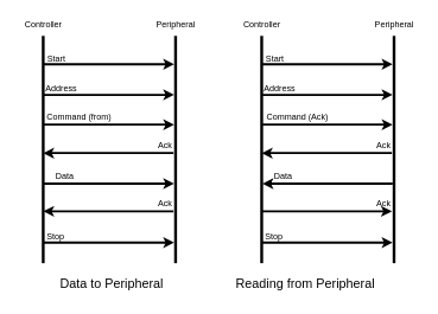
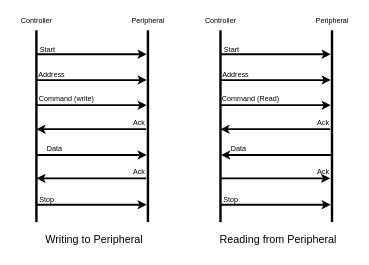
- <mxCell id="11" value="Command (from)" style="text;html=1;align=center;verticalAlign=middle;resizable=0;points=[];autosize=1;strokeColor=none;fillColor=none;" vertex="1" parent="1"><mxGeometry x="50" y="150" width="120" height="30" as="geometry" /></mxCell>
+ <mxCell id="11" value="Command (write)" style="text;html=1;align=center;verticalAlign=middle;resizable=0;points=[];autosize=1;strokeColor=none;fillColor=none;" vertex="1" parent="1"><mxGeometry x="50" y="150" width="120" height="30" as="geometry" /></mxCell>
- <mxCell id="29" value="Command (Ack)" style="text;html=1;align=center;verticalAlign=middle;resizable=0;points=[];autosize=1;strokeColor=none;fillColor=none;" vertex="1" parent="1"><mxGeometry x="357" y="150" width="120" height="30" as="geometry" /></mxCell>
+ <mxCell id="29" value="Command (Read)" style="text;html=1;align=center;verticalAlign=middle;resizable=0;points=[];autosize=1;strokeColor=none;fillColor=none;" vertex="1" parent="1"><mxGeometry x="357" y="150" width="120" height="30" as="geometry" /></mxCell>
- <mxCell id="38" value="&lt;font style=&quot;font-size: 18px;&quot;&gt;Data to Peripheral&lt;/font&gt;" style="text;html=1;align=center;verticalAlign=middle;resizable=0;points=[];autosize=1;strokeColor=none;fillColor=none;" vertex="1" parent="1"><mxGeometry x="61" y="380" width="190" height="40" as="geometry" /></mxCell>
+ <mxCell id="38" value="&lt;font style=&quot;font-size: 18px;&quot;&gt;Writing to Peripheral&lt;/font&gt;" style="text;html=1;align=center;verticalAlign=middle;resizable=0;points=[];autosize=1;strokeColor=none;fillColor=none;" vertex="1" parent="1"><mxGeometry x="61" y="380" width="190" height="40" as="geometry" /></mxCell>
- <mxCell id="39" value="&lt;font style=&quot;font-size: 18px;&quot;&gt;Reading from Peripheral&lt;/font&gt;" style="text;html=1;align=center;verticalAlign=middle;resizable=0;points=[];autosize=1;strokeColor=none;fillColor=none;" vertex="1" parent="1"><mxGeometry x="318" y="380" width="220" height="40" as="geometry" /></mxCell>
+ <mxCell id="39" value="&lt;font style=&quot;font-size: 18px;&quot;&gt;Reading from Peripheral&lt;/font&gt;" style="text;html=1;align=center;verticalAlign=middle;resizable=0;points=[];autosize=1;strokeColor=none;fillColor=none;" vertex="1" parent="1"><mxGeometry x="353" y="380" width="220" height="40" as="geometry" /></mxCell>
